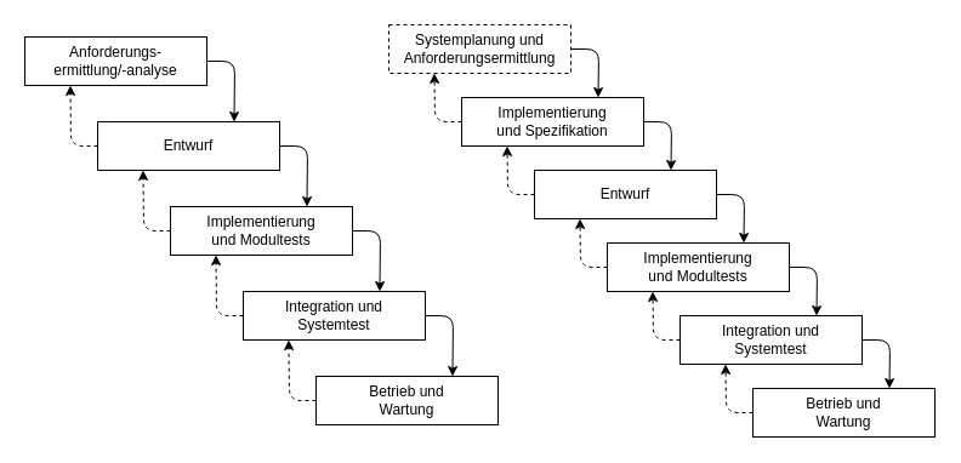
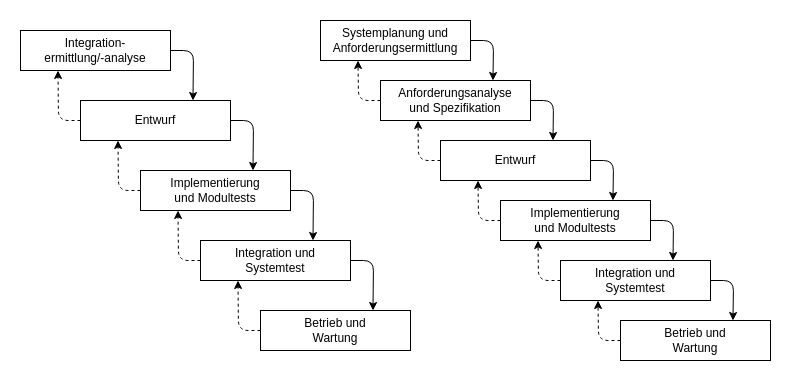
- <mxCell id="15" value="Systemplanung und Anforderungsermittlung" style="rounded=0;whiteSpace=wrap;html=1;dashed=1;" parent="1" vertex="1"><mxGeometry x="320" y="20" width="150" height="40" as="geometry" /></mxCell>
+ <mxCell id="15" value="Systemplanung und Anforderungsermittlung" style="rounded=0;whiteSpace=wrap;html=1;" parent="1" vertex="1"><mxGeometry x="320" y="20" width="150" height="40" as="geometry" /></mxCell>
- <mxCell id="2" value="Anforderungs-&lt;br&gt;ermittlung/-analyse" style="rounded=0;whiteSpace=wrap;html=1;" parent="1" vertex="1"><mxGeometry x="20" y="30" width="150" height="40" as="geometry" /></mxCell>
+ <mxCell id="2" value="Integration-&lt;br&gt;ermittlung/-analyse" style="rounded=0;whiteSpace=wrap;html=1;" parent="1" vertex="1"><mxGeometry x="20" y="30" width="150" height="40" as="geometry" /></mxCell>
- <mxCell id="16" value="Implementierung&lt;br&gt;und Spezifikation" style="rounded=0;whiteSpace=wrap;html=1;" parent="1" vertex="1"><mxGeometry x="380" y="80" width="150" height="40" as="geometry" /></mxCell>
+ <mxCell id="16" value="Anforderungsanalyse&lt;br&gt;und Spezifikation" style="rounded=0;whiteSpace=wrap;html=1;" parent="1" vertex="1"><mxGeometry x="380" y="80" width="150" height="40" as="geometry" /></mxCell>
